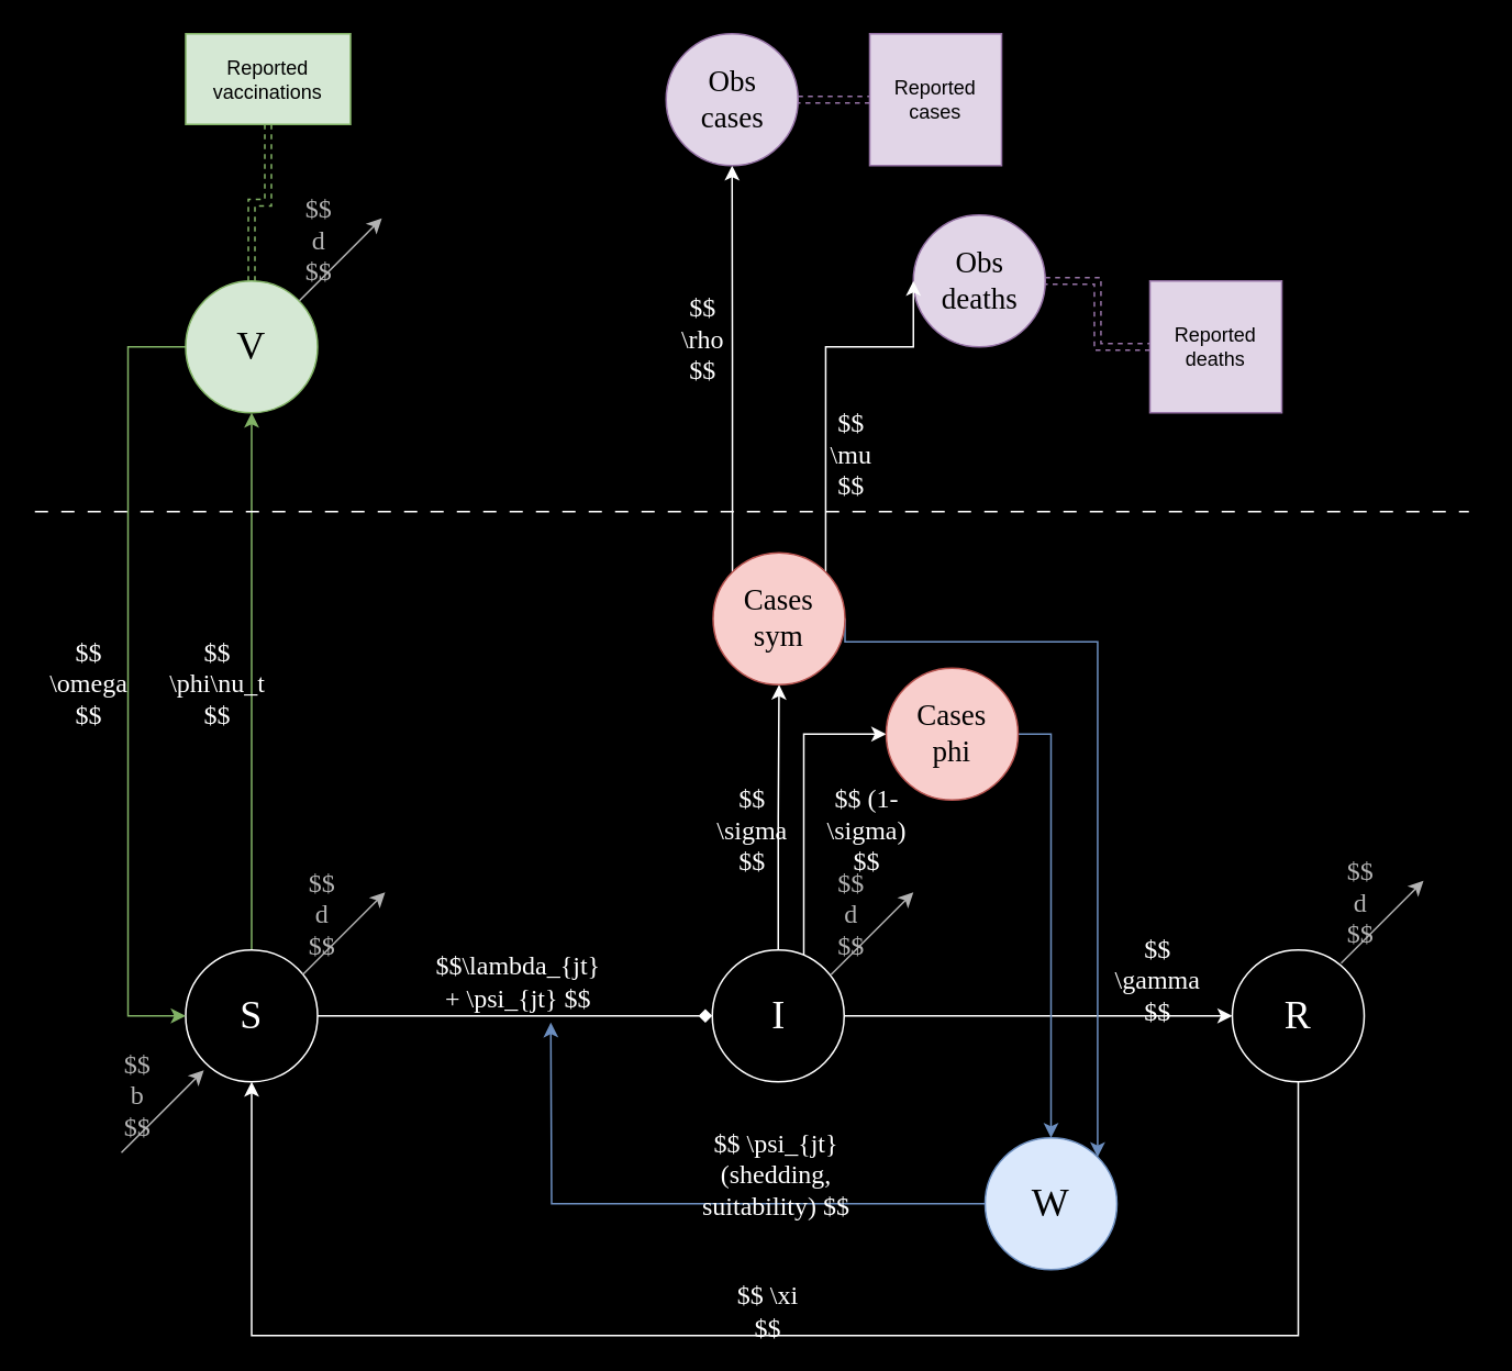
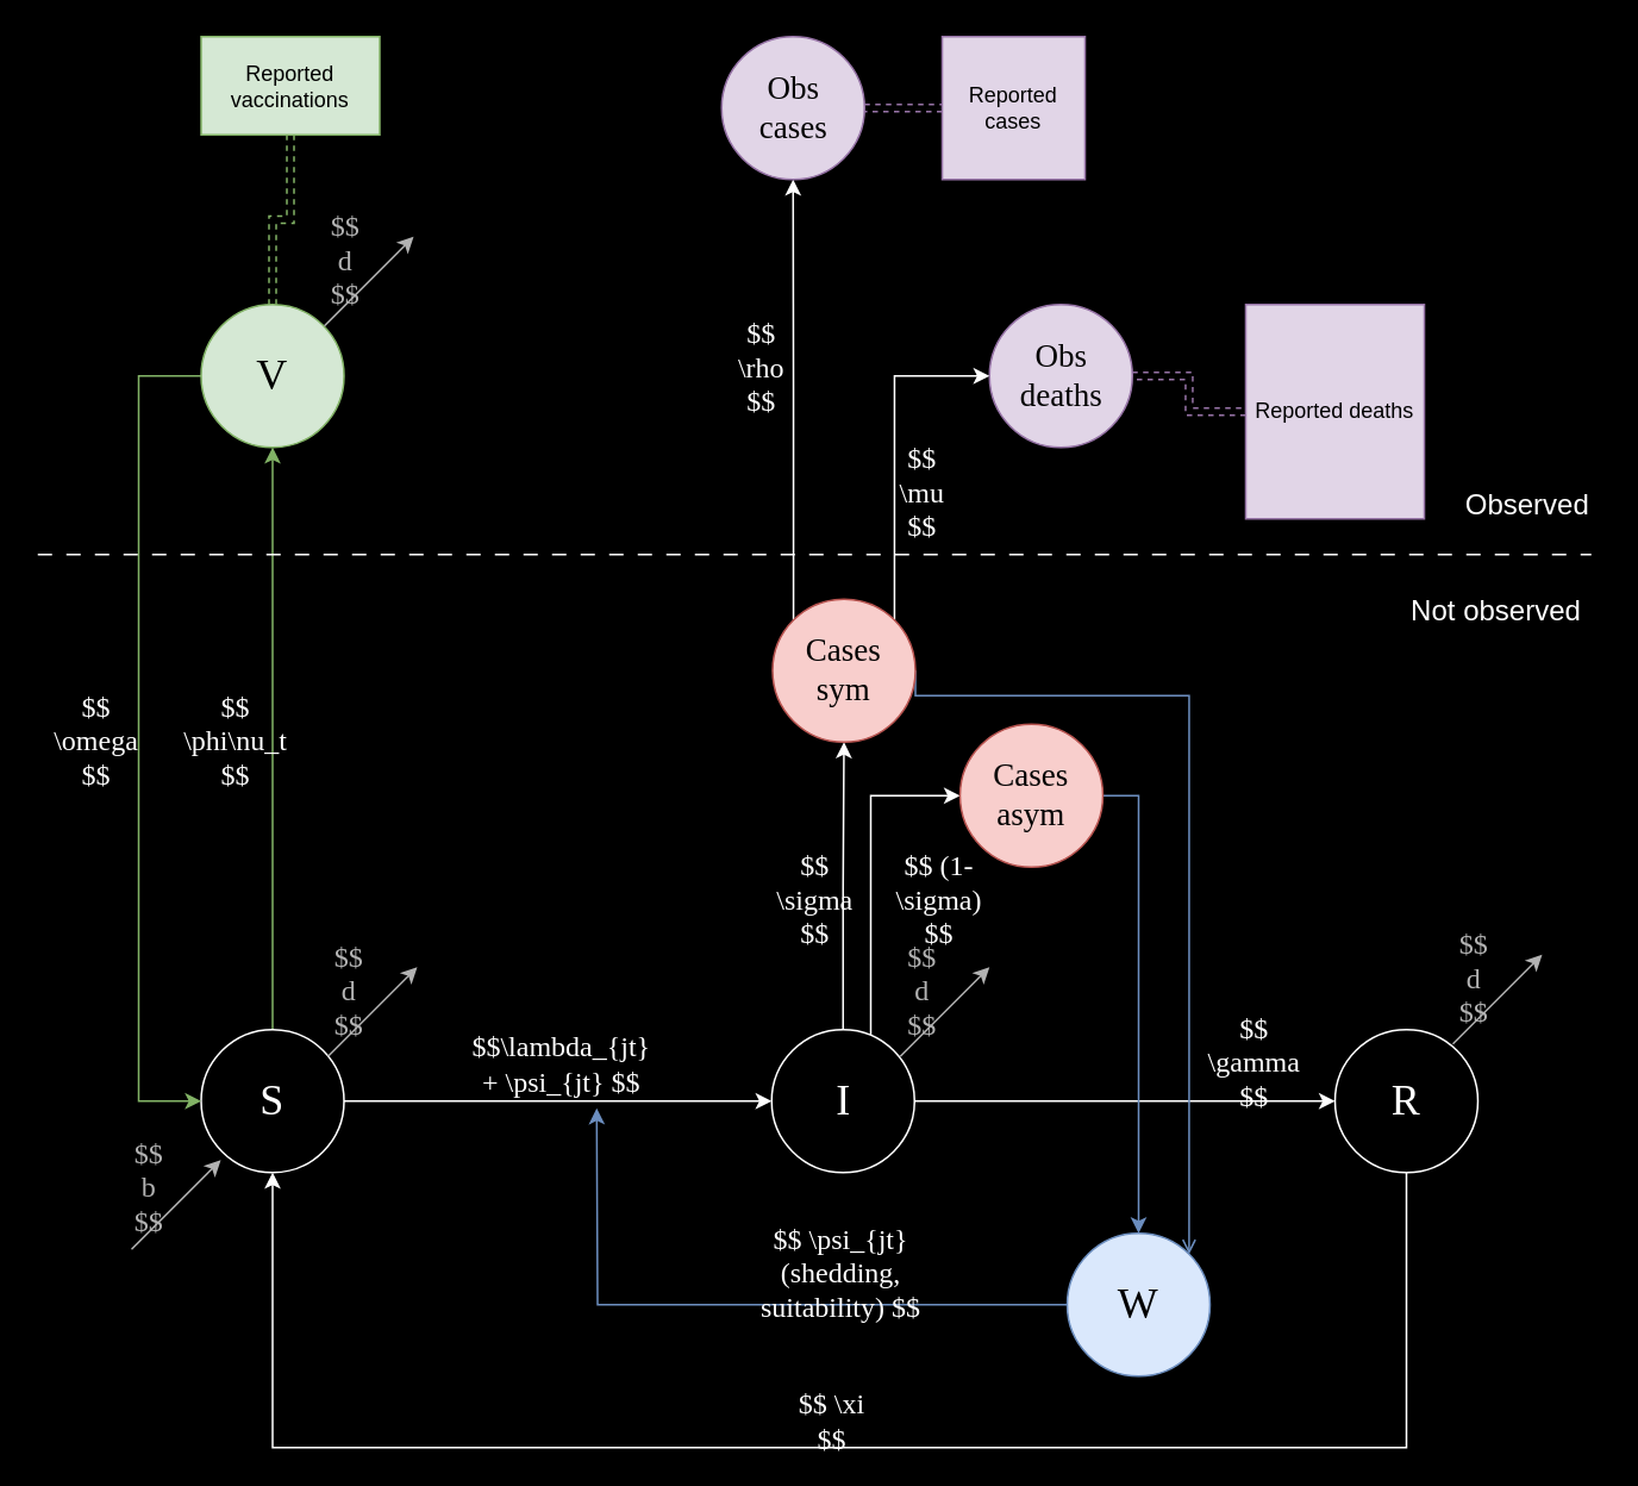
- <mxCell id="18" value="Obs&lt;div style=&quot;font-size: 18px;&quot;&gt;deaths&lt;/div&gt;" style="ellipse;whiteSpace=wrap;html=1;aspect=fixed;fontSize=18;fontFamily=Verdana;fillColor=#e1d5e7;strokeColor=#9673a6;" vertex="1" parent="1"><mxGeometry x="553.5" y="130" width="80" height="80" as="geometry" /></mxCell>
+ <mxCell id="18" value="Obs&lt;div style=&quot;font-size: 18px;&quot;&gt;deaths&lt;/div&gt;" style="ellipse;whiteSpace=wrap;html=1;aspect=fixed;fontSize=18;fontFamily=Verdana;fillColor=#e1d5e7;strokeColor=#9673a6;" vertex="1" parent="1"><mxGeometry x="553.5" y="170" width="80" height="80" as="geometry" /></mxCell>
- <mxCell id="39" value="Reported deaths" style="whiteSpace=wrap;html=1;aspect=fixed;fillColor=#e1d5e7;strokeColor=#9673a6;" vertex="1" parent="1"><mxGeometry x="697" y="170" width="80" height="80" as="geometry" /></mxCell>
+ <mxCell id="39" value="Reported deaths" style="whiteSpace=wrap;html=1;aspect=fixed;fillColor=#e1d5e7;strokeColor=#9673a6;" vertex="1" parent="1"><mxGeometry x="697" y="170" width="100" height="120" as="geometry" /></mxCell>
+ <mxCell id="49" value="Observed" style="text;html=1;strokeColor=none;fillColor=none;align=center;verticalAlign=middle;whiteSpace=wrap;overflow=hidden;fontSize=16;fontColor=#FFFFFF;" vertex="1" parent="1"><mxGeometry x="815" y="270" width="80" height="20" as="geometry" /></mxCell>
+ <mxCell id="50" value="Not observed" style="text;html=1;strokeColor=none;fillColor=none;align=center;verticalAlign=middle;whiteSpace=wrap;overflow=hidden;fontSize=16;fontColor=#FFFFFF;" vertex="1" parent="1"><mxGeometry x="780" y="329" width="115" height="20" as="geometry" /></mxCell>
- <mxCell id="42" value="&lt;div style=&quot;font-size: 18px;&quot;&gt;Cases&lt;/div&gt;&lt;div style=&quot;font-size: 18px;&quot;&gt;phi&lt;/div&gt;" style="ellipse;whiteSpace=wrap;html=1;aspect=fixed;fontSize=18;fontFamily=Verdana;fillColor=#f8cecc;strokeColor=#b85450;" vertex="1" parent="1"><mxGeometry x="537" y="405" width="80" height="80" as="geometry" /></mxCell>
+ <mxCell id="42" value="&lt;div style=&quot;font-size: 18px;&quot;&gt;Cases&lt;/div&gt;&lt;div style=&quot;font-size: 18px;&quot;&gt;asym&lt;/div&gt;" style="ellipse;whiteSpace=wrap;html=1;aspect=fixed;fontSize=18;fontFamily=Verdana;fillColor=#f8cecc;strokeColor=#b85450;" vertex="1" parent="1"><mxGeometry x="537" y="405" width="80" height="80" as="geometry" /></mxCell>
- <mxCell id="4" style="edgeStyle=orthogonalEdgeStyle;rounded=0;orthogonalLoop=1;jettySize=auto;html=1;exitX=1;exitY=0.5;exitDx=0;exitDy=0;strokeColor=#FFFFFF;endArrow=diamond;" edge="1" parent="1" source="3" target="12"><mxGeometry relative="1" as="geometry"><mxPoint x="418" y="616" as="sourcePoint" /></mxGeometry></mxCell>
+ <mxCell id="4" style="edgeStyle=orthogonalEdgeStyle;rounded=0;orthogonalLoop=1;jettySize=auto;html=1;exitX=1;exitY=0.5;exitDx=0;exitDy=0;strokeColor=#FFFFFF;" edge="1" parent="1" source="3" target="12"><mxGeometry relative="1" as="geometry"><mxPoint x="418" y="616" as="sourcePoint" /></mxGeometry></mxCell>
- <mxCell id="34" style="edgeStyle=orthogonalEdgeStyle;rounded=0;orthogonalLoop=1;jettySize=auto;html=1;exitX=1;exitY=0.5;exitDx=0;exitDy=0;entryX=1;entryY=0;entryDx=0;entryDy=0;fillColor=#dae8fc;strokeColor=#6c8ebf;" edge="1" parent="1" source="37" target="16"><mxGeometry relative="1" as="geometry"><Array as="points"><mxPoint x="665" y="389" /></Array></mxGeometry></mxCell>
+ <mxCell id="34" style="edgeStyle=orthogonalEdgeStyle;rounded=0;orthogonalLoop=1;jettySize=auto;html=1;exitX=1;exitY=0.5;exitDx=0;exitDy=0;entryX=1;entryY=0;entryDx=0;entryDy=0;fillColor=#dae8fc;strokeColor=#6c8ebf;endArrow=open;" edge="1" parent="1" source="37" target="16"><mxGeometry relative="1" as="geometry"><Array as="points"><mxPoint x="665" y="389" /></Array></mxGeometry></mxCell>
